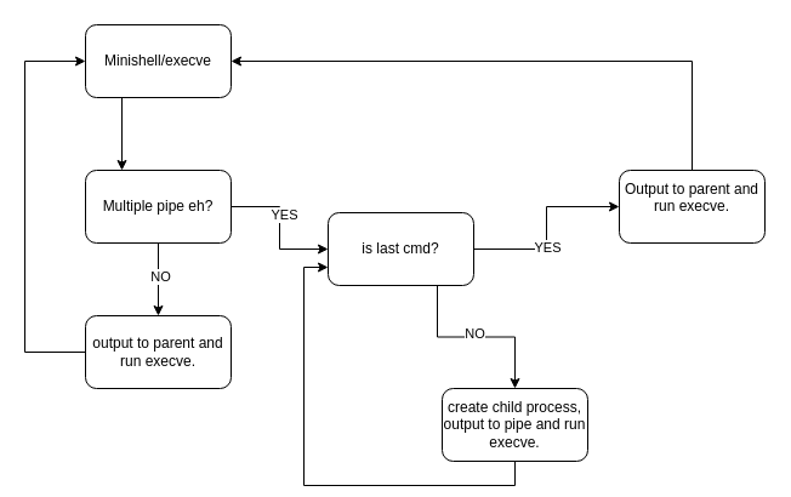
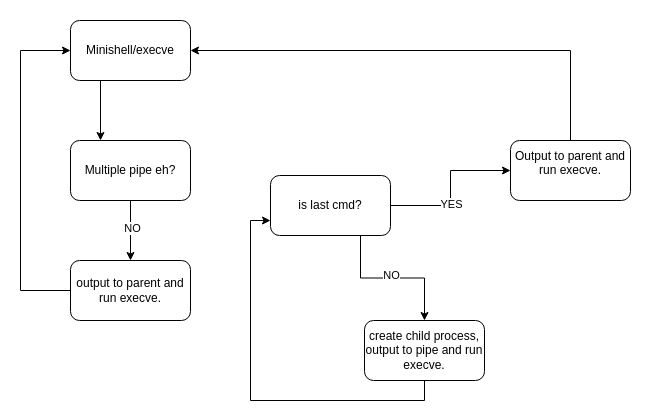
- <mxCell id="5" value="" style="edgeStyle=orthogonalEdgeStyle;rounded=0;orthogonalLoop=1;jettySize=auto;html=1;" edge="1" parent="1" source="9" target="14"><mxGeometry relative="1" as="geometry" /></mxCell>
- <mxCell id="6" value="YES" style="edgeLabel;html=1;align=center;verticalAlign=middle;resizable=0;points=[];" vertex="1" connectable="0" parent="5"><mxGeometry x="-0.2" y="3" relative="1" as="geometry"><mxPoint as="offset" /></mxGeometry></mxCell>
